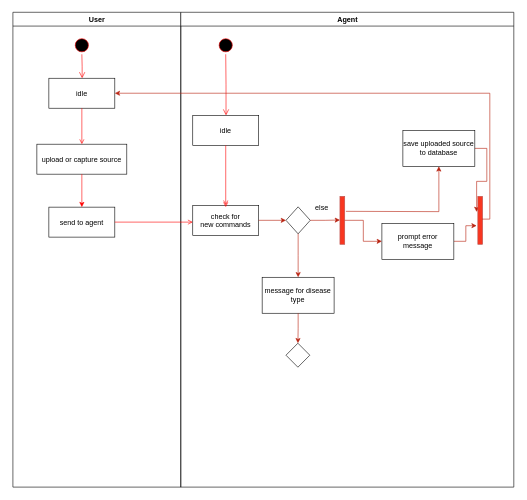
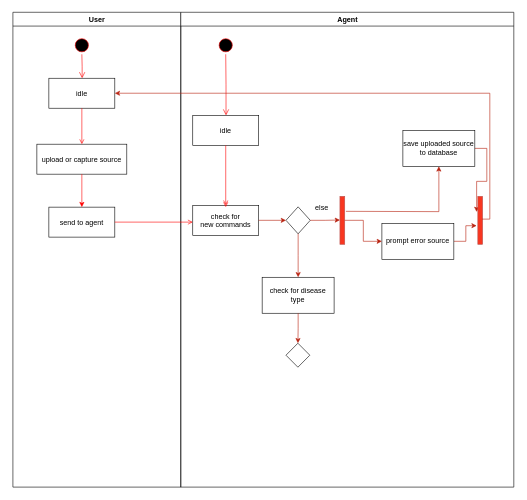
- <mxCell id="27" value="prompt error message" style="whiteSpace=wrap;html=1;" vertex="1" parent="10"><mxGeometry x="335.5" y="352" width="120" height="60" as="geometry" /></mxCell>
+ <mxCell id="27" value="prompt error source" style="whiteSpace=wrap;html=1;" vertex="1" parent="10"><mxGeometry x="335.5" y="352" width="120" height="60" as="geometry" /></mxCell>
- <mxCell id="22" value="message for disease&lt;br&gt;type" style="whiteSpace=wrap;html=1;" vertex="1" parent="10"><mxGeometry x="135.75" y="442" width="120" height="60" as="geometry" /></mxCell>
+ <mxCell id="22" value="check for disease&lt;br&gt;type" style="whiteSpace=wrap;html=1;" vertex="1" parent="10"><mxGeometry x="135.75" y="442" width="120" height="60" as="geometry" /></mxCell>
